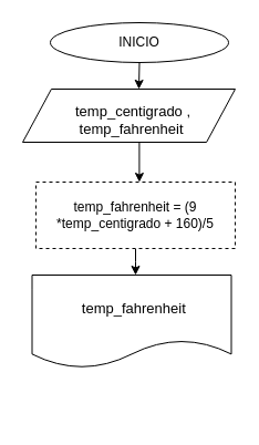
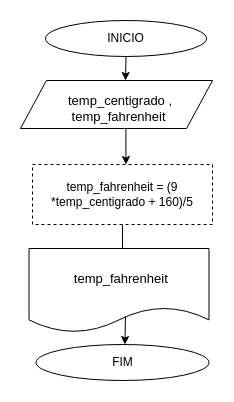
- <mxCell id="4" style="edgeStyle=orthogonalEdgeStyle;rounded=0;orthogonalLoop=1;jettySize=auto;html=1;fontSize=13;exitX=0.5;exitY=1;exitDx=0;exitDy=0;" edge="1" parent="1" source="5" target="6"><mxGeometry relative="1" as="geometry"><Array as="points"><mxPoint x="122" y="236" /><mxPoint x="122" y="236" /></Array></mxGeometry></mxCell>
+ <mxCell id="4" style="edgeStyle=orthogonalEdgeStyle;rounded=0;orthogonalLoop=1;jettySize=auto;html=1;fontSize=13;exitX=0.5;exitY=1;exitDx=0;exitDy=0;endArrow=none;" edge="1" parent="1" source="5" target="6"><mxGeometry relative="1" as="geometry"><Array as="points"><mxPoint x="122" y="236" /><mxPoint x="122" y="236" /></Array></mxGeometry></mxCell>
+ <mxCell id="11" value="" style="endArrow=classic;html=1;fontSize=13;exitX=0.536;exitY=0.81;exitDx=0;exitDy=0;exitPerimeter=0;entryX=0.514;entryY=0;entryDx=0;entryDy=0;entryPerimeter=0;" edge="1" parent="1" source="6" target="7"><mxGeometry width="50" height="50" relative="1" as="geometry"><mxPoint x="128" y="358" as="sourcePoint" /><mxPoint x="122" y="344" as="targetPoint" /></mxGeometry></mxCell>
+ <mxCell id="7" value="FIM" style="ellipse;whiteSpace=wrap;html=1;" vertex="1" parent="1"><mxGeometry x="35.5" y="344" width="173" height="36" as="geometry" /></mxCell>
